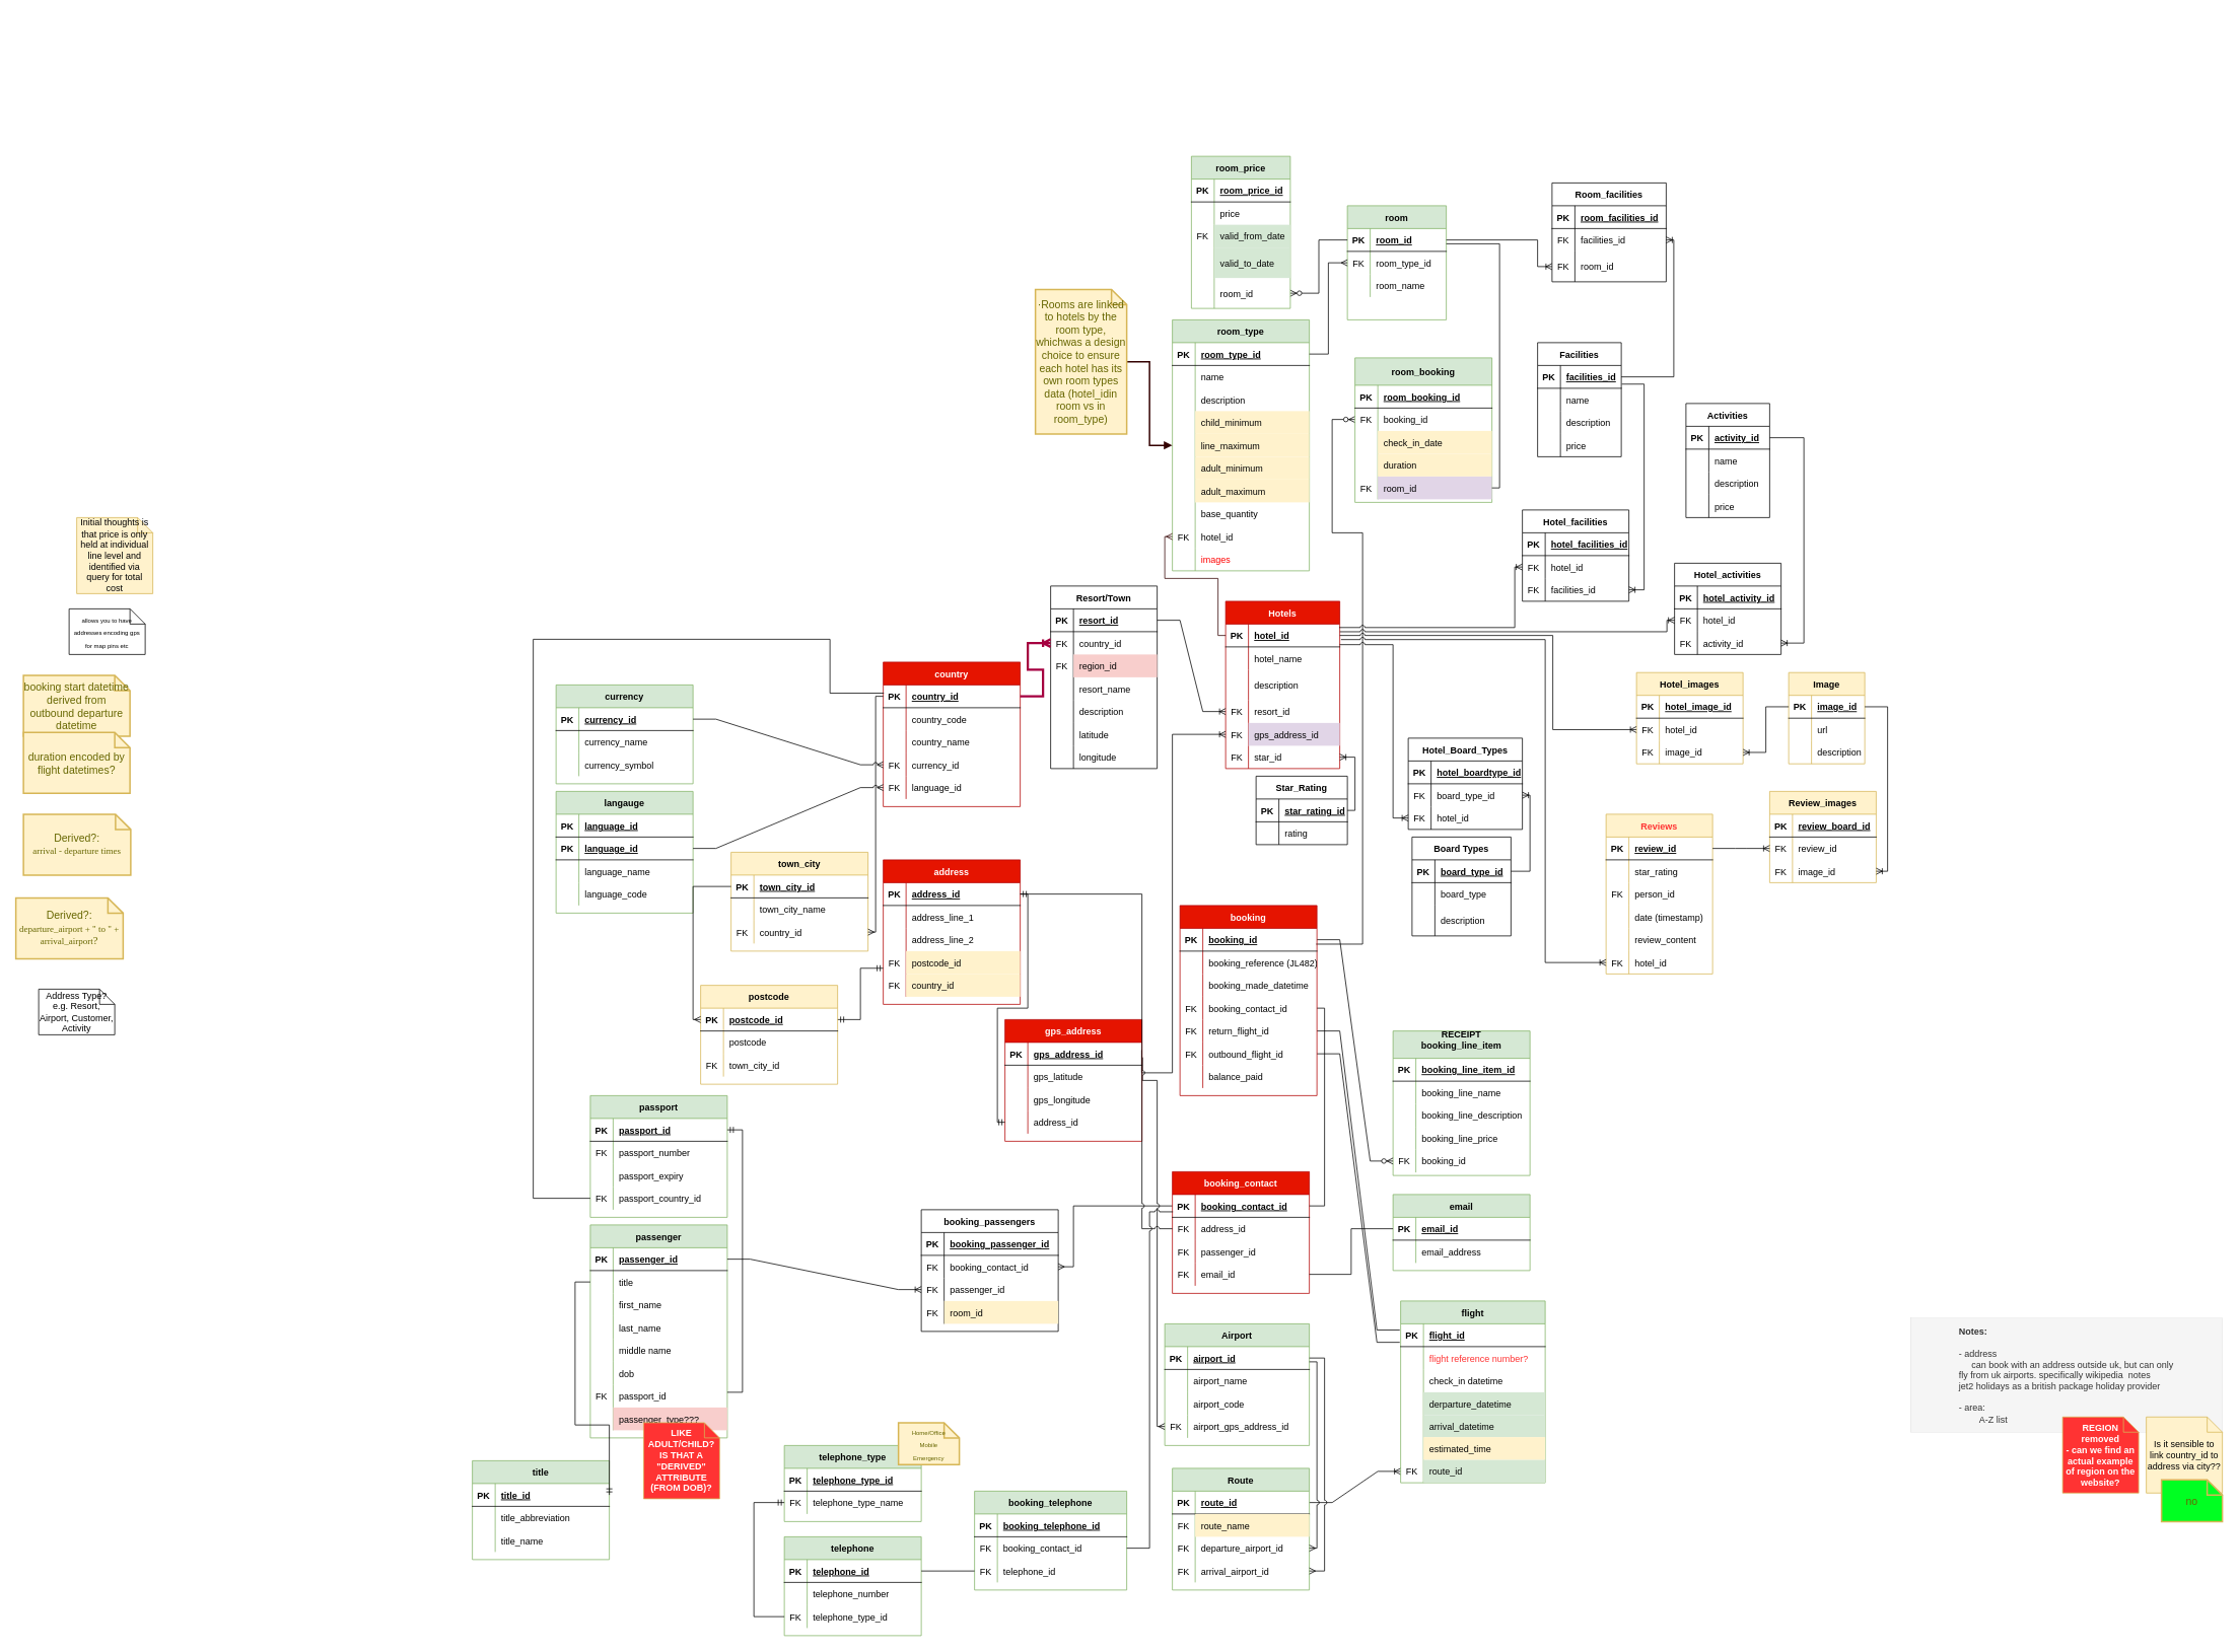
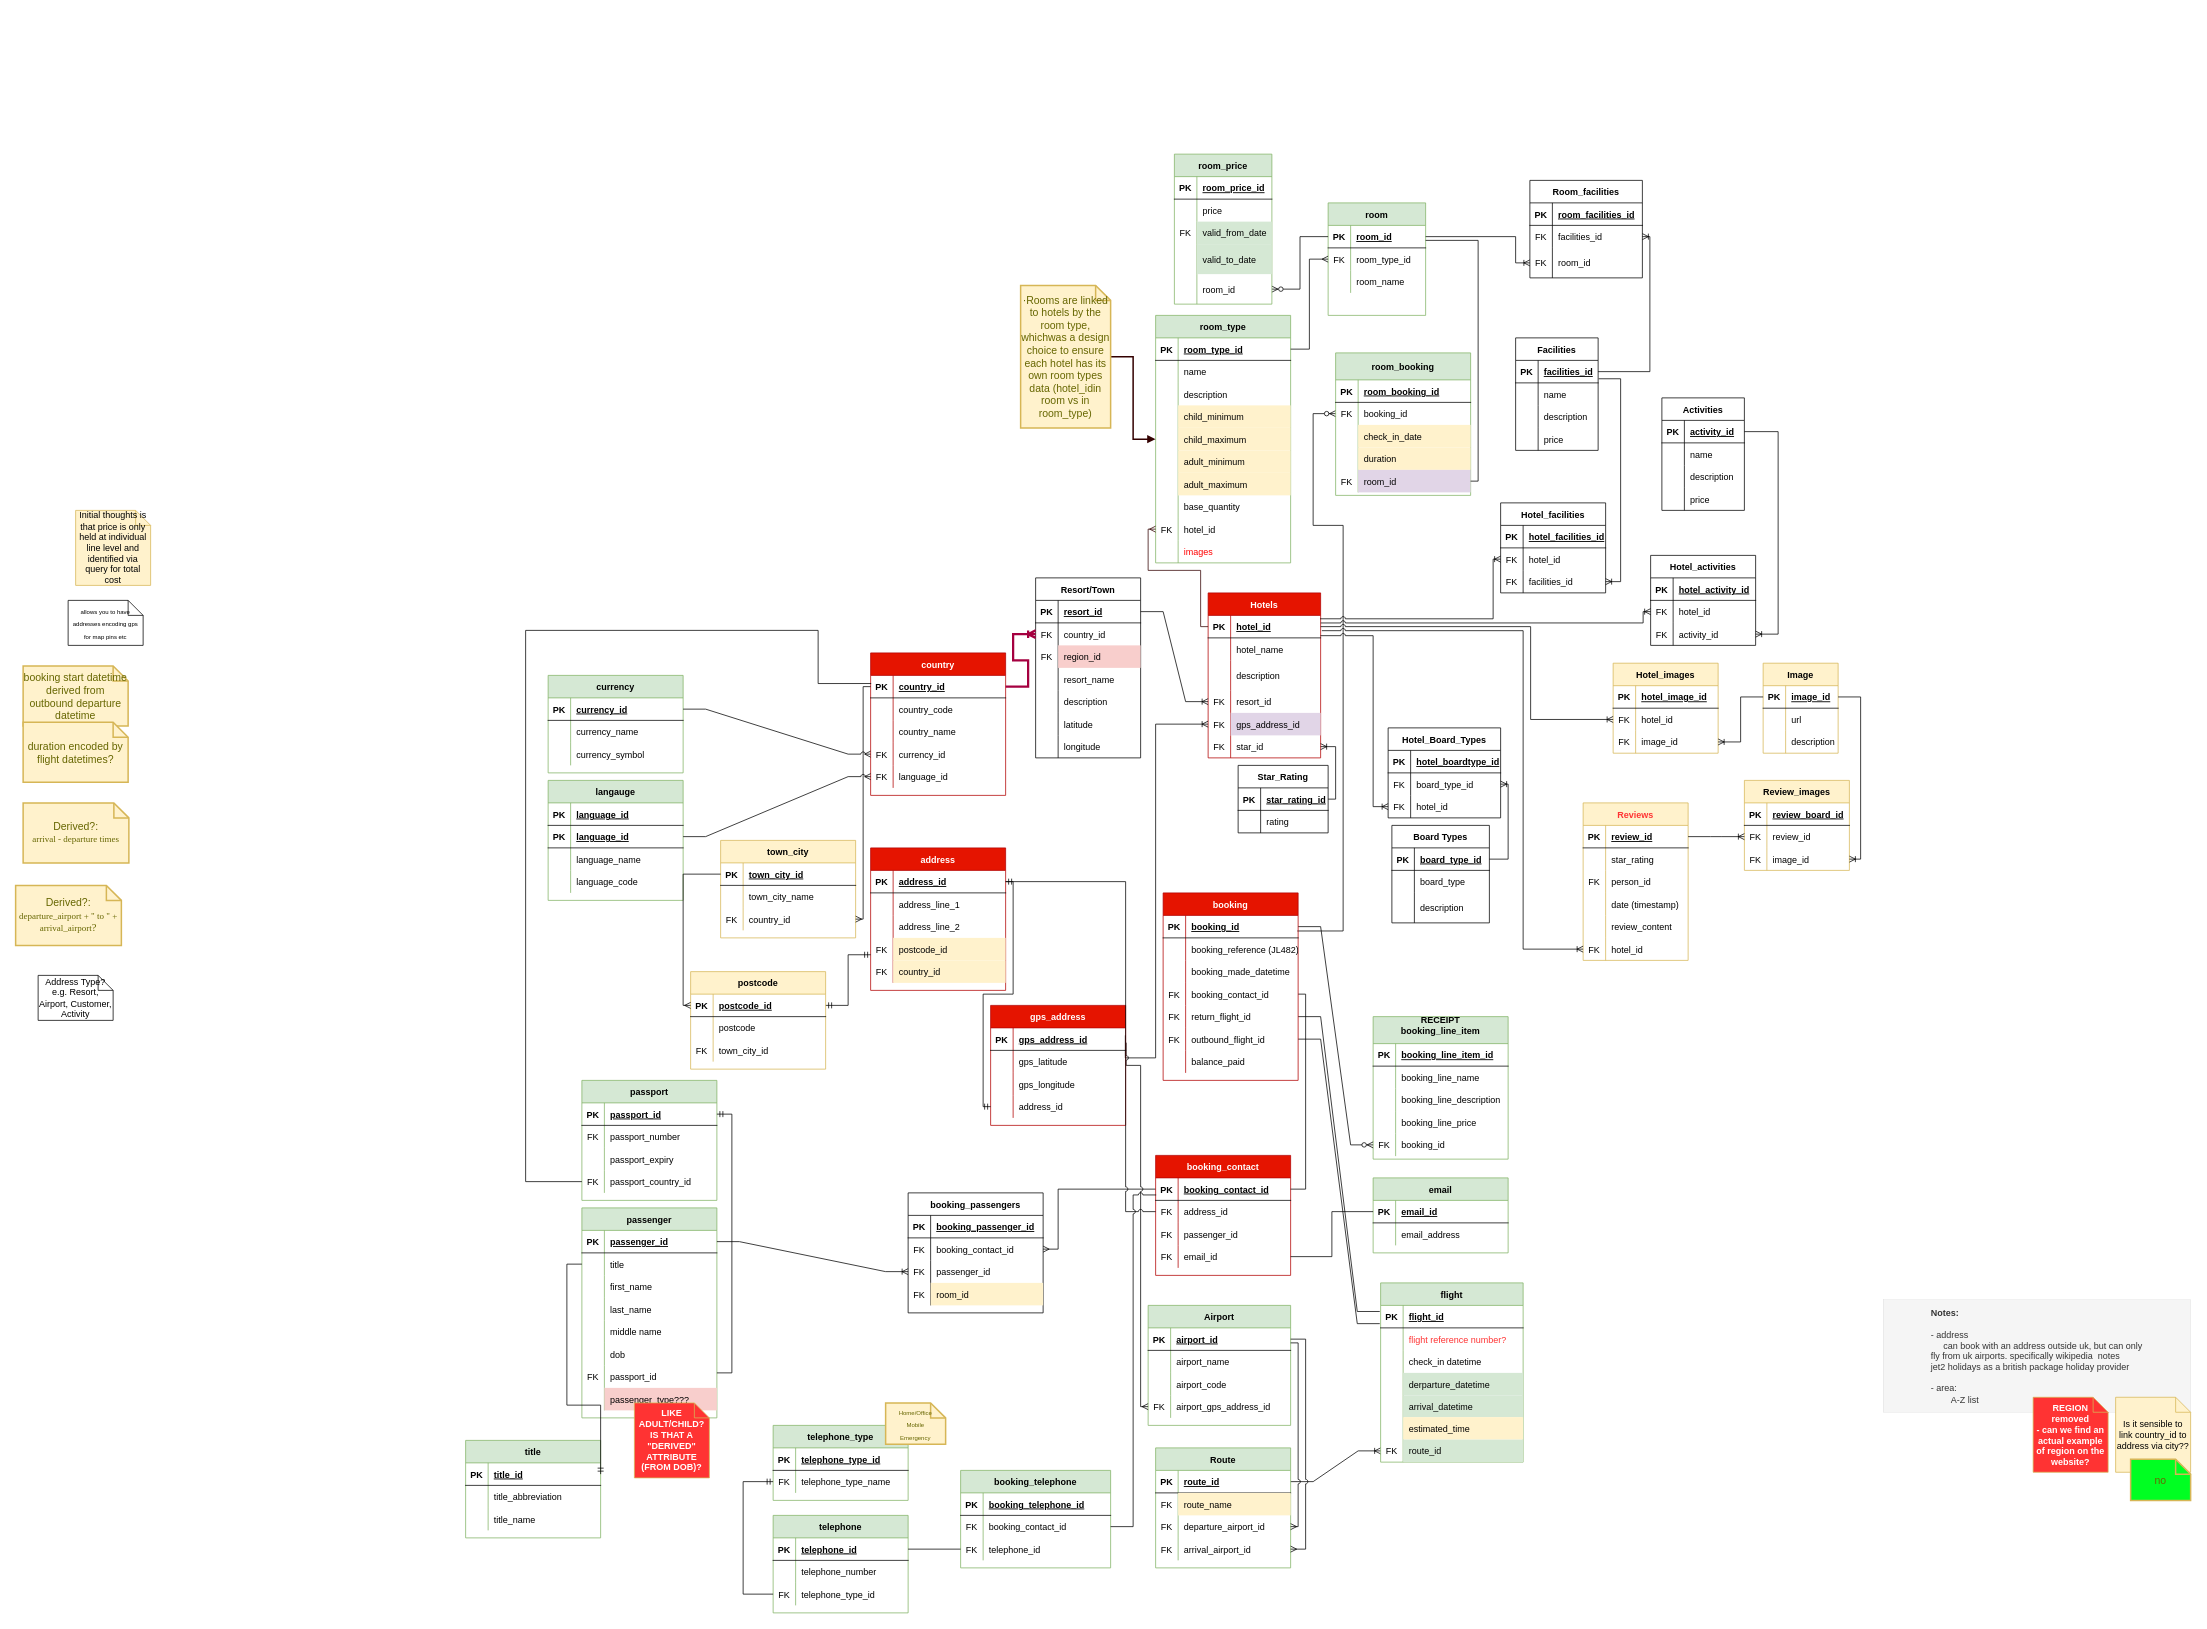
- <mxCell id="376" value="line_maximum" style="shape=partialRectangle;overflow=hidden;connectable=0;fillColor=#fff2cc;top=0;left=0;bottom=0;right=0;align=left;spacingLeft=6;strokeColor=#d6b656;" vertex="1" parent="374"><mxGeometry x="30" width="150" height="30" as="geometry"><mxRectangle width="150" height="30" as="alternateBounds" /></mxGeometry></mxCell>
+ <mxCell id="376" value="child_maximum" style="shape=partialRectangle;overflow=hidden;connectable=0;fillColor=#fff2cc;top=0;left=0;bottom=0;right=0;align=left;spacingLeft=6;strokeColor=#d6b656;" vertex="1" parent="374"><mxGeometry x="30" width="150" height="30" as="geometry"><mxRectangle width="150" height="30" as="alternateBounds" /></mxGeometry></mxCell>
